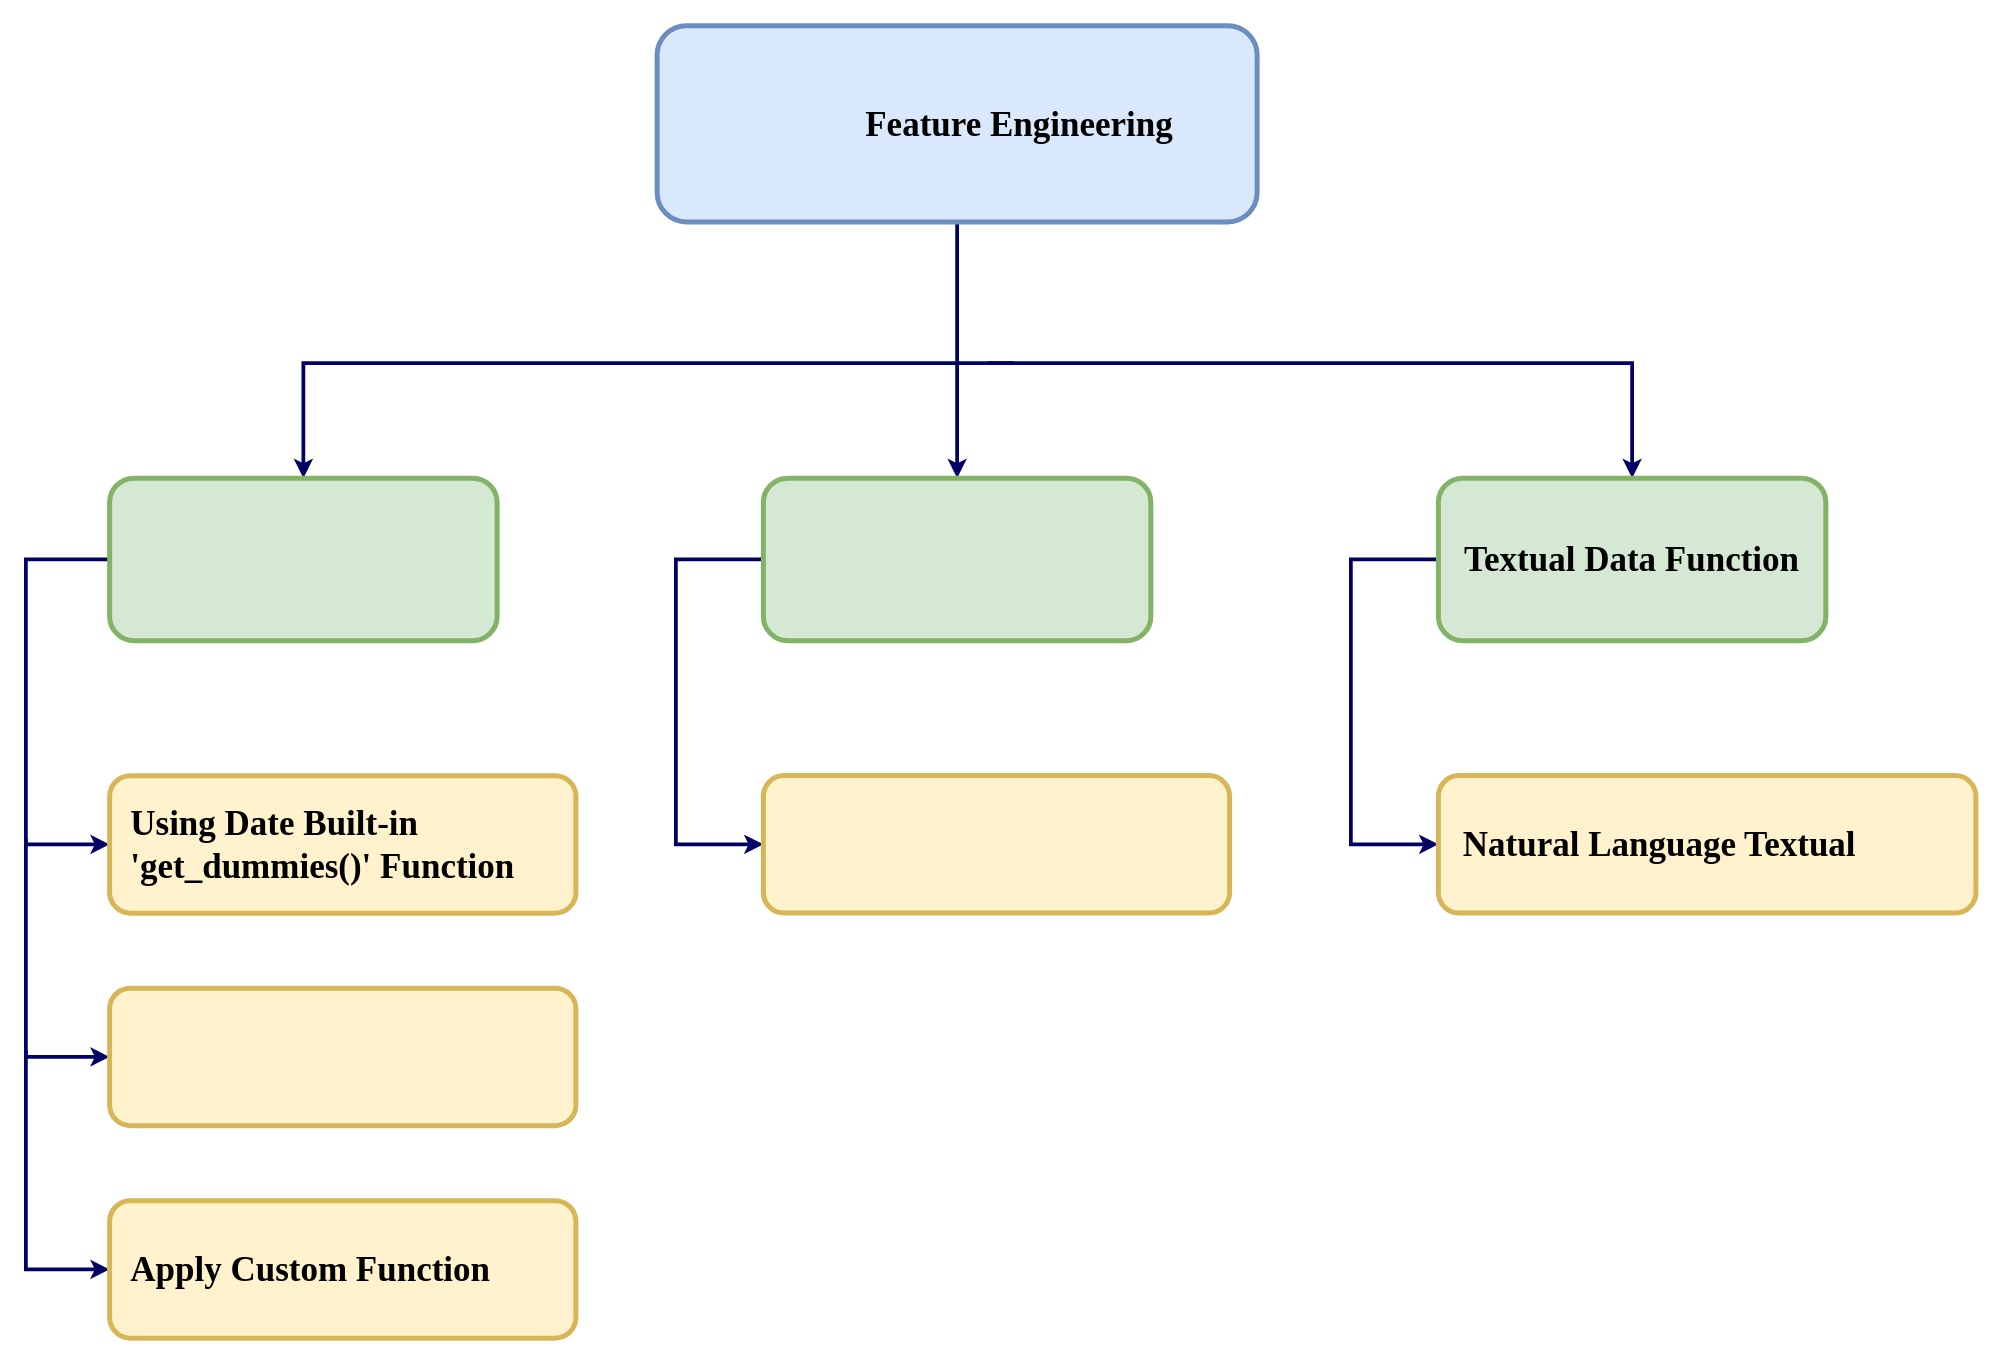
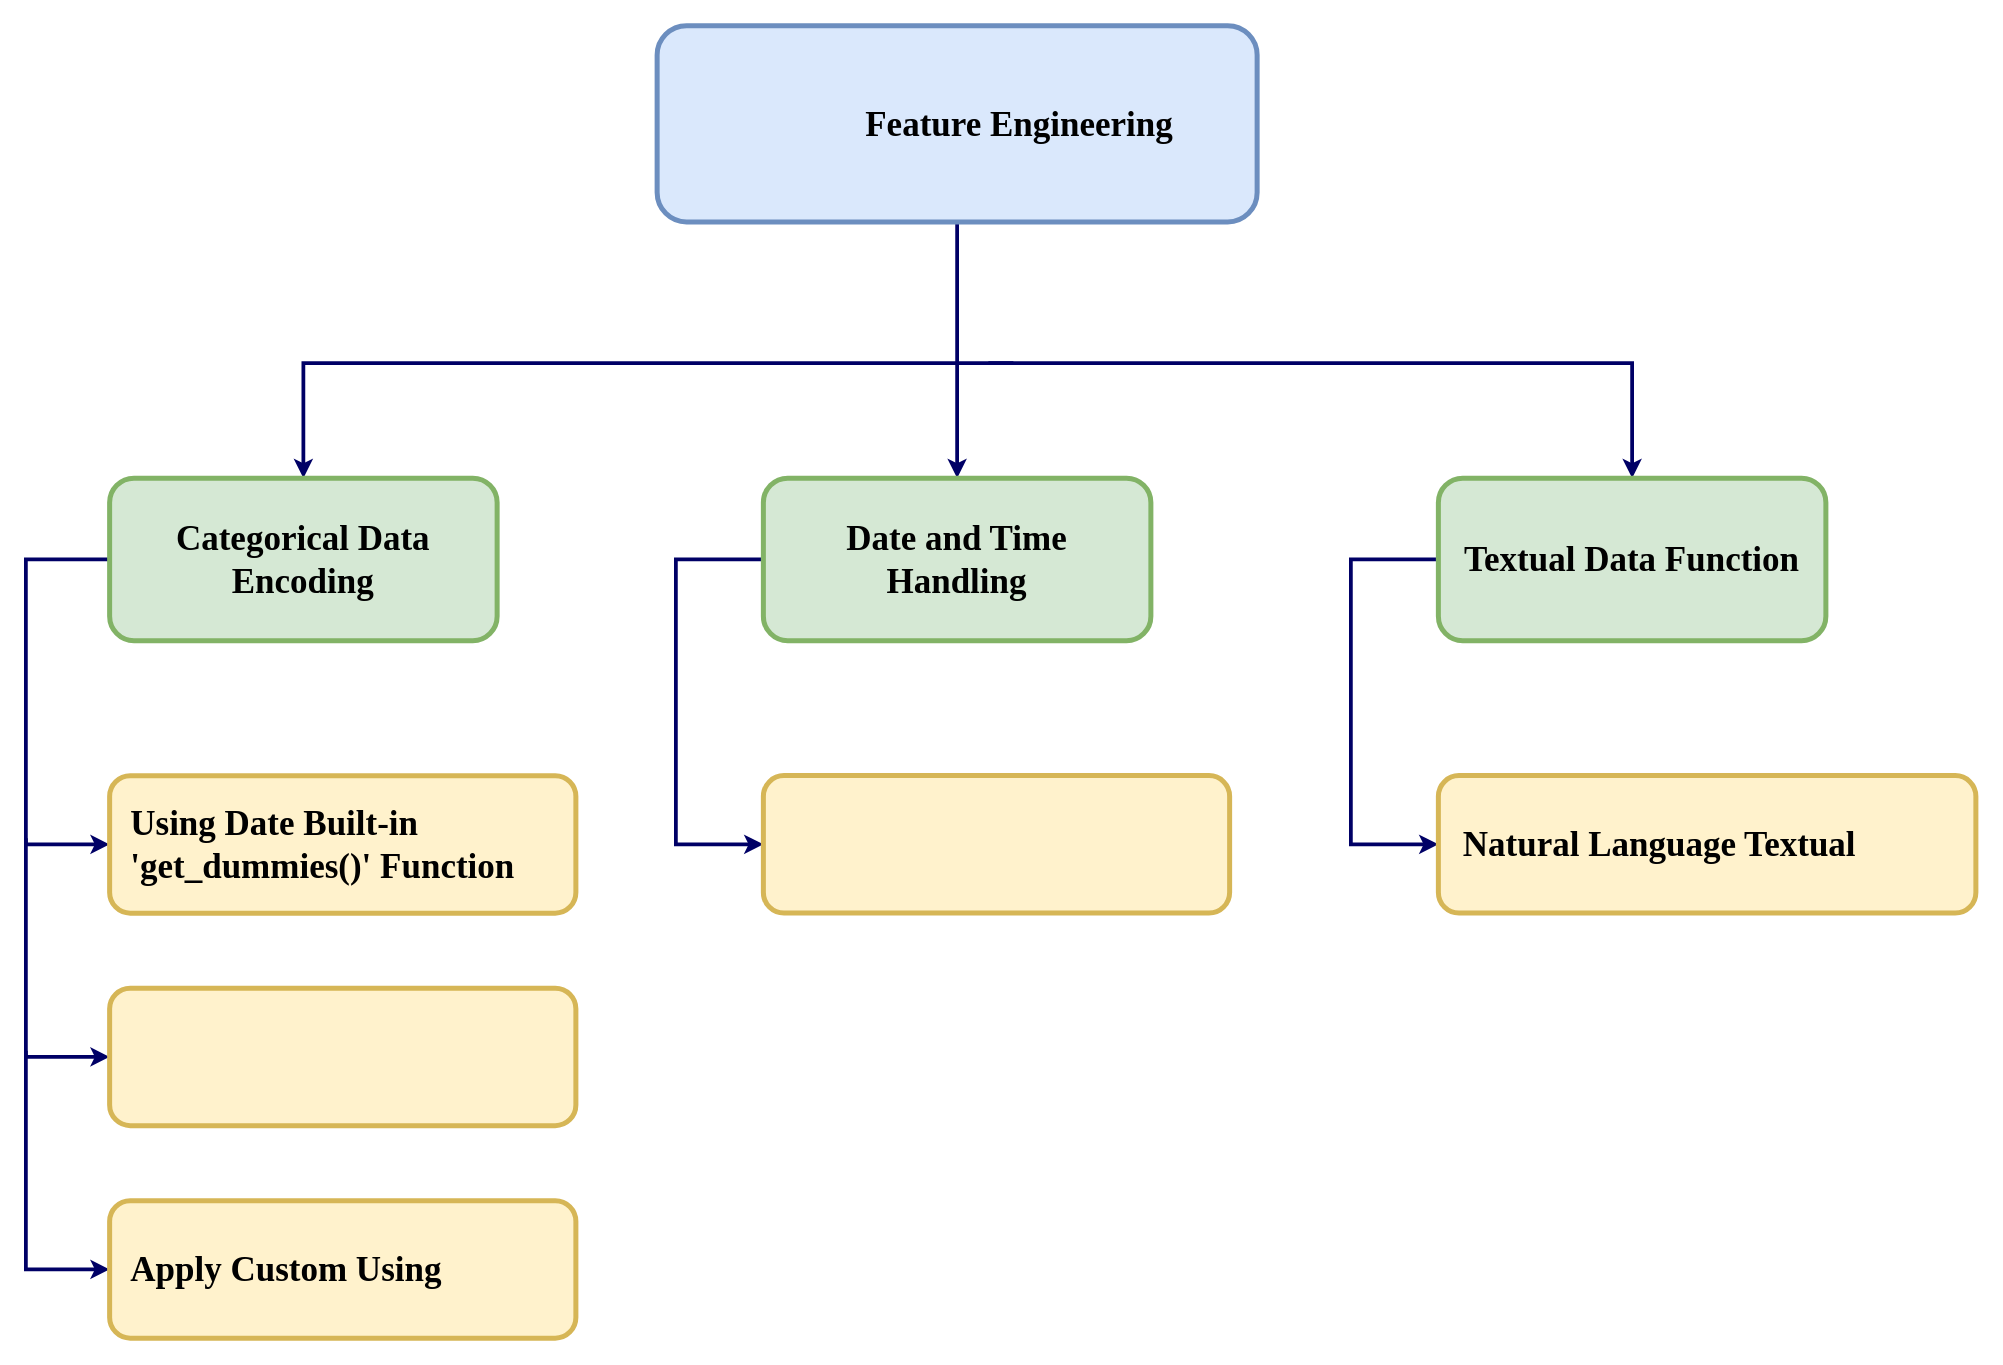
+ <mxCell id="8" value="&lt;font face=&quot;Comic Sans MS&quot; size=&quot;1&quot; style=&quot;&quot;&gt;&lt;b style=&quot;font-size: 28px;&quot;&gt;Categorical Data Encoding&lt;/b&gt;&lt;/font&gt;" style="text;html=1;strokeColor=none;fillColor=none;align=center;verticalAlign=middle;whiteSpace=wrap;rounded=0;" vertex="1" parent="1"><mxGeometry x="102" y="419.5" width="280" height="55" as="geometry" /></mxCell>
+ <mxCell id="11" value="&lt;font face=&quot;Comic Sans MS&quot;&gt;&lt;span style=&quot;font-size: 28px;&quot;&gt;&lt;b&gt;Date and Time Handling&lt;/b&gt;&lt;/span&gt;&lt;/font&gt;" style="text;html=1;strokeColor=none;fillColor=none;align=center;verticalAlign=middle;whiteSpace=wrap;rounded=0;" vertex="1" parent="1"><mxGeometry x="619" y="419.5" width="292" height="55" as="geometry" /></mxCell>
- <mxCell id="22" value="&lt;font face=&quot;Comic Sans MS&quot; size=&quot;1&quot; style=&quot;&quot;&gt;&lt;b style=&quot;font-size: 28px;&quot;&gt;Apply Custom Function&lt;/b&gt;&lt;/font&gt;" style="text;html=1;strokeColor=none;fillColor=none;align=left;verticalAlign=middle;whiteSpace=wrap;rounded=0;" vertex="1" parent="1"><mxGeometry x="102" y="978.43" width="348" height="73.13" as="geometry" /></mxCell>
+ <mxCell id="22" value="&lt;font face=&quot;Comic Sans MS&quot; size=&quot;1&quot; style=&quot;&quot;&gt;&lt;b style=&quot;font-size: 28px;&quot;&gt;Apply Custom Using&lt;/b&gt;&lt;/font&gt;" style="text;html=1;strokeColor=none;fillColor=none;align=left;verticalAlign=middle;whiteSpace=wrap;rounded=0;" vertex="1" parent="1"><mxGeometry x="102" y="978.43" width="348" height="73.13" as="geometry" /></mxCell>
